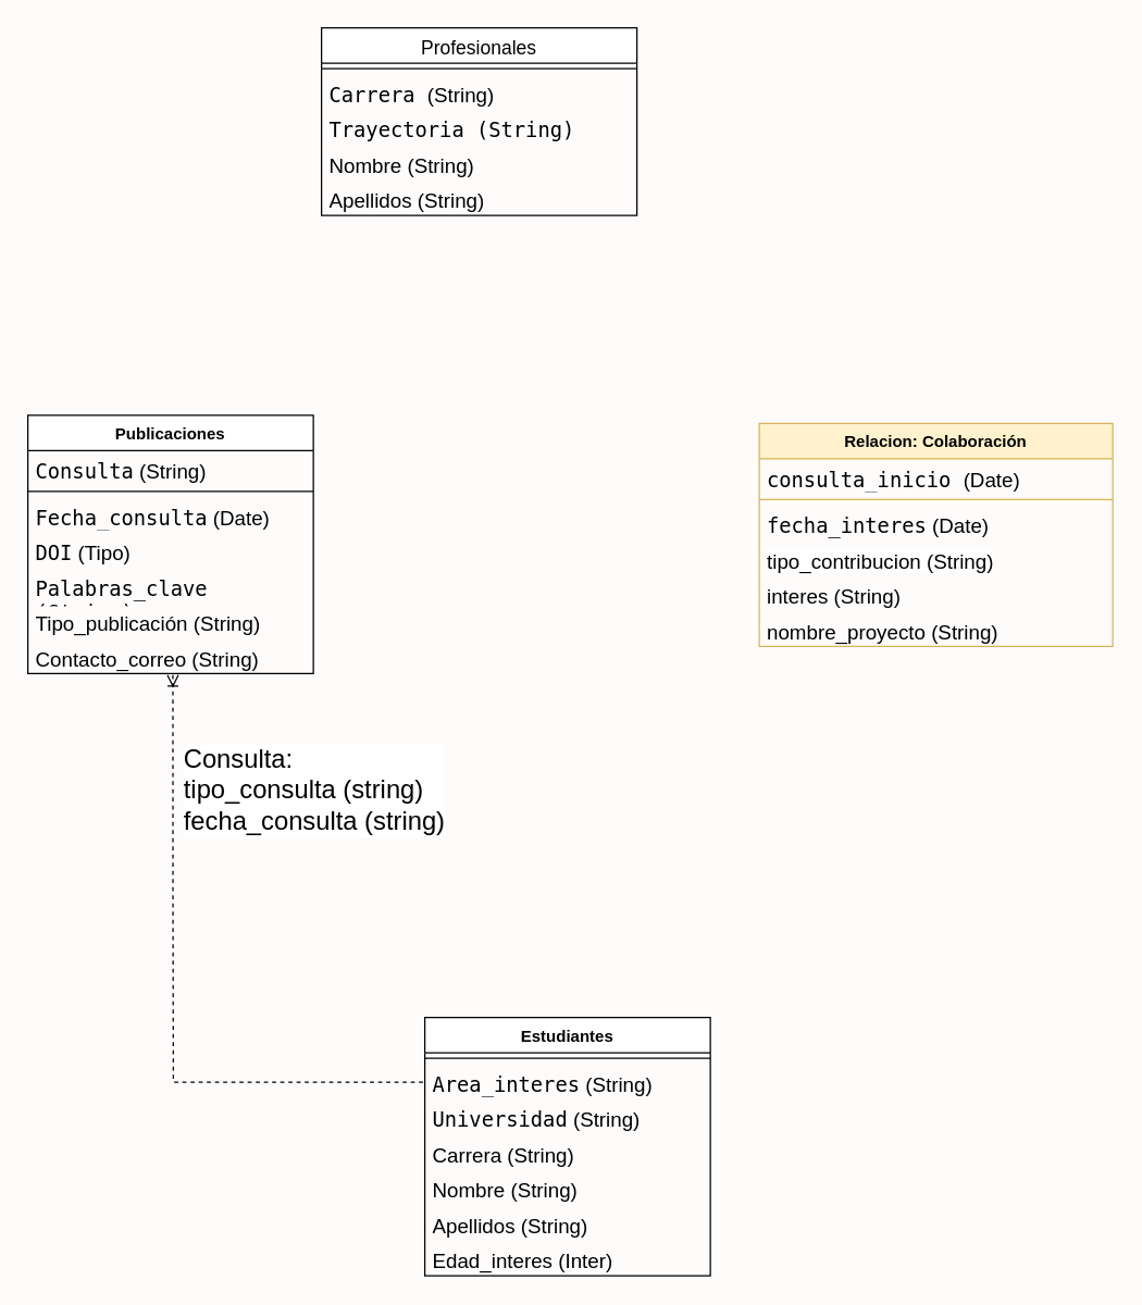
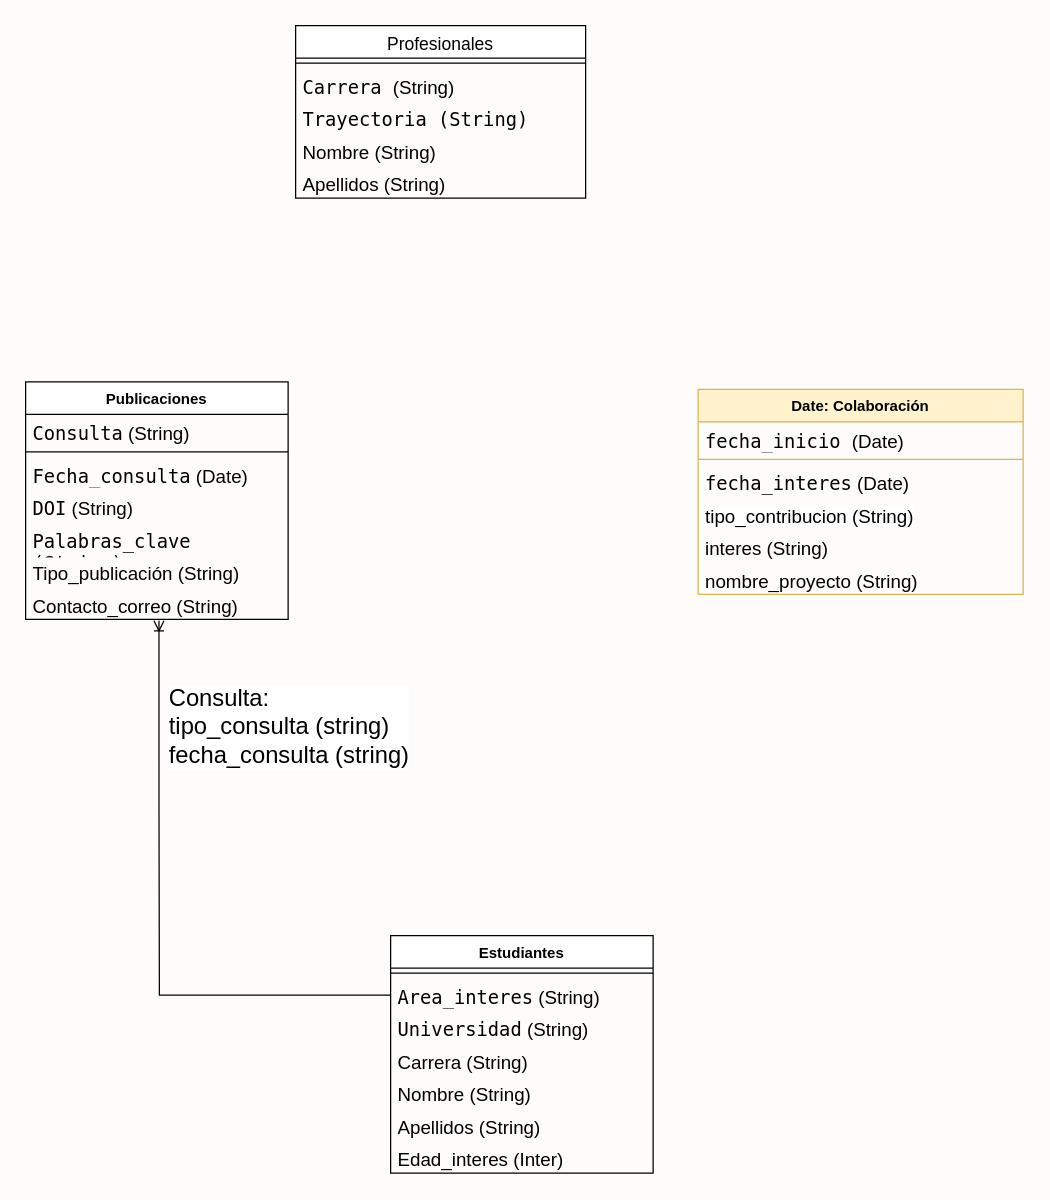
- <mxCell id="16" value="Relacion: Colaboración" style="swimlane;fontStyle=1;align=center;verticalAlign=top;childLayout=stackLayout;horizontal=1;startSize=26;horizontalStack=0;resizeParent=1;resizeParentMax=0;resizeLast=0;collapsible=1;marginBottom=0;whiteSpace=wrap;html=1;fillColor=#fff2cc;strokeColor=#d6b656;" parent="1" vertex="1"><mxGeometry x="558" y="311" width="260" height="164" as="geometry" /></mxCell>
+ <mxCell id="16" value="Date: Colaboración" style="swimlane;fontStyle=1;align=center;verticalAlign=top;childLayout=stackLayout;horizontal=1;startSize=26;horizontalStack=0;resizeParent=1;resizeParentMax=0;resizeLast=0;collapsible=1;marginBottom=0;whiteSpace=wrap;html=1;fillColor=#fff2cc;strokeColor=#d6b656;" parent="1" vertex="1"><mxGeometry x="558" y="311" width="260" height="164" as="geometry" /></mxCell>
- <mxCell id="17" value="&lt;code style=&quot;font-size: 15px;&quot;&gt;consulta_inicio&amp;nbsp;&lt;/code&gt;(Date)" style="text;strokeColor=none;fillColor=none;align=left;verticalAlign=top;spacingLeft=4;spacingRight=4;overflow=hidden;rotatable=0;points=[[0,0.5],[1,0.5]];portConstraint=eastwest;whiteSpace=wrap;html=1;fontSize=15;" parent="16" vertex="1"><mxGeometry y="26" width="260" height="26" as="geometry" /></mxCell>
+ <mxCell id="17" value="&lt;code style=&quot;font-size: 15px;&quot;&gt;fecha_inicio&amp;nbsp;&lt;/code&gt;(Date)" style="text;strokeColor=none;fillColor=none;align=left;verticalAlign=top;spacingLeft=4;spacingRight=4;overflow=hidden;rotatable=0;points=[[0,0.5],[1,0.5]];portConstraint=eastwest;whiteSpace=wrap;html=1;fontSize=15;" parent="16" vertex="1"><mxGeometry y="26" width="260" height="26" as="geometry" /></mxCell>
- <mxCell id="12" value="&lt;font face=&quot;monospace&quot; style=&quot;font-size: 15px;&quot;&gt;DOI&lt;/font&gt; (Tipo)" style="text;strokeColor=none;fillColor=none;align=left;verticalAlign=top;spacingLeft=4;spacingRight=4;overflow=hidden;rotatable=0;points=[[0,0.5],[1,0.5]];portConstraint=eastwest;whiteSpace=wrap;html=1;fontSize=15;" parent="8" vertex="1"><mxGeometry y="86" width="210" height="26" as="geometry" /></mxCell>
+ <mxCell id="12" value="&lt;font face=&quot;monospace&quot; style=&quot;font-size: 15px;&quot;&gt;DOI&lt;/font&gt; (String)" style="text;strokeColor=none;fillColor=none;align=left;verticalAlign=top;spacingLeft=4;spacingRight=4;overflow=hidden;rotatable=0;points=[[0,0.5],[1,0.5]];portConstraint=eastwest;whiteSpace=wrap;html=1;fontSize=15;" parent="8" vertex="1"><mxGeometry y="86" width="210" height="26" as="geometry" /></mxCell>
- <mxCell id="31" value="&lt;font style=&quot;font-size: 19px;&quot;&gt;Consulta:&amp;nbsp;&lt;/font&gt;&lt;div&gt;&lt;font style=&quot;font-size: 19px;&quot;&gt;tipo_consulta (string)&amp;nbsp;&amp;nbsp;&lt;/font&gt;&lt;/div&gt;&lt;div&gt;&lt;font style=&quot;font-size: 19px;&quot;&gt;fecha_consulta (string)&lt;/font&gt;&lt;/div&gt;" style="html=1;verticalAlign=bottom;endArrow=none;rounded=0;entryX=0;entryY=0.25;entryDx=0;entryDy=0;edgeStyle=orthogonalEdgeStyle;endFill=0;startArrow=ERoneToMany;startFill=0;exitX=0.508;exitY=1.044;exitDx=0;exitDy=0;exitPerimeter=0;align=left;dashed=1;" parent="1" source="15" target="23" edge="1"><mxGeometry x="-0.497" y="6" width="80" relative="1" as="geometry"><mxPoint x="127" y="677" as="sourcePoint" /><mxPoint x="228" y="734" as="targetPoint" /><Array as="points"><mxPoint x="127" y="650" /><mxPoint x="127" y="816" /></Array><mxPoint as="offset" /></mxGeometry></mxCell>
+ <mxCell id="31" value="&lt;font style=&quot;font-size: 19px;&quot;&gt;Consulta:&amp;nbsp;&lt;/font&gt;&lt;div&gt;&lt;font style=&quot;font-size: 19px;&quot;&gt;tipo_consulta (string)&amp;nbsp;&amp;nbsp;&lt;/font&gt;&lt;/div&gt;&lt;div&gt;&lt;font style=&quot;font-size: 19px;&quot;&gt;fecha_consulta (string)&lt;/font&gt;&lt;/div&gt;" style="html=1;verticalAlign=bottom;endArrow=none;rounded=0;entryX=0;entryY=0.25;entryDx=0;entryDy=0;edgeStyle=orthogonalEdgeStyle;endFill=0;startArrow=ERoneToMany;startFill=0;exitX=0.508;exitY=1.044;exitDx=0;exitDy=0;exitPerimeter=0;align=left;" parent="1" source="15" target="23" edge="1"><mxGeometry x="-0.497" y="6" width="80" relative="1" as="geometry"><mxPoint x="127" y="677" as="sourcePoint" /><mxPoint x="228" y="734" as="targetPoint" /><Array as="points"><mxPoint x="127" y="650" /><mxPoint x="127" y="816" /></Array><mxPoint as="offset" /></mxGeometry></mxCell>
